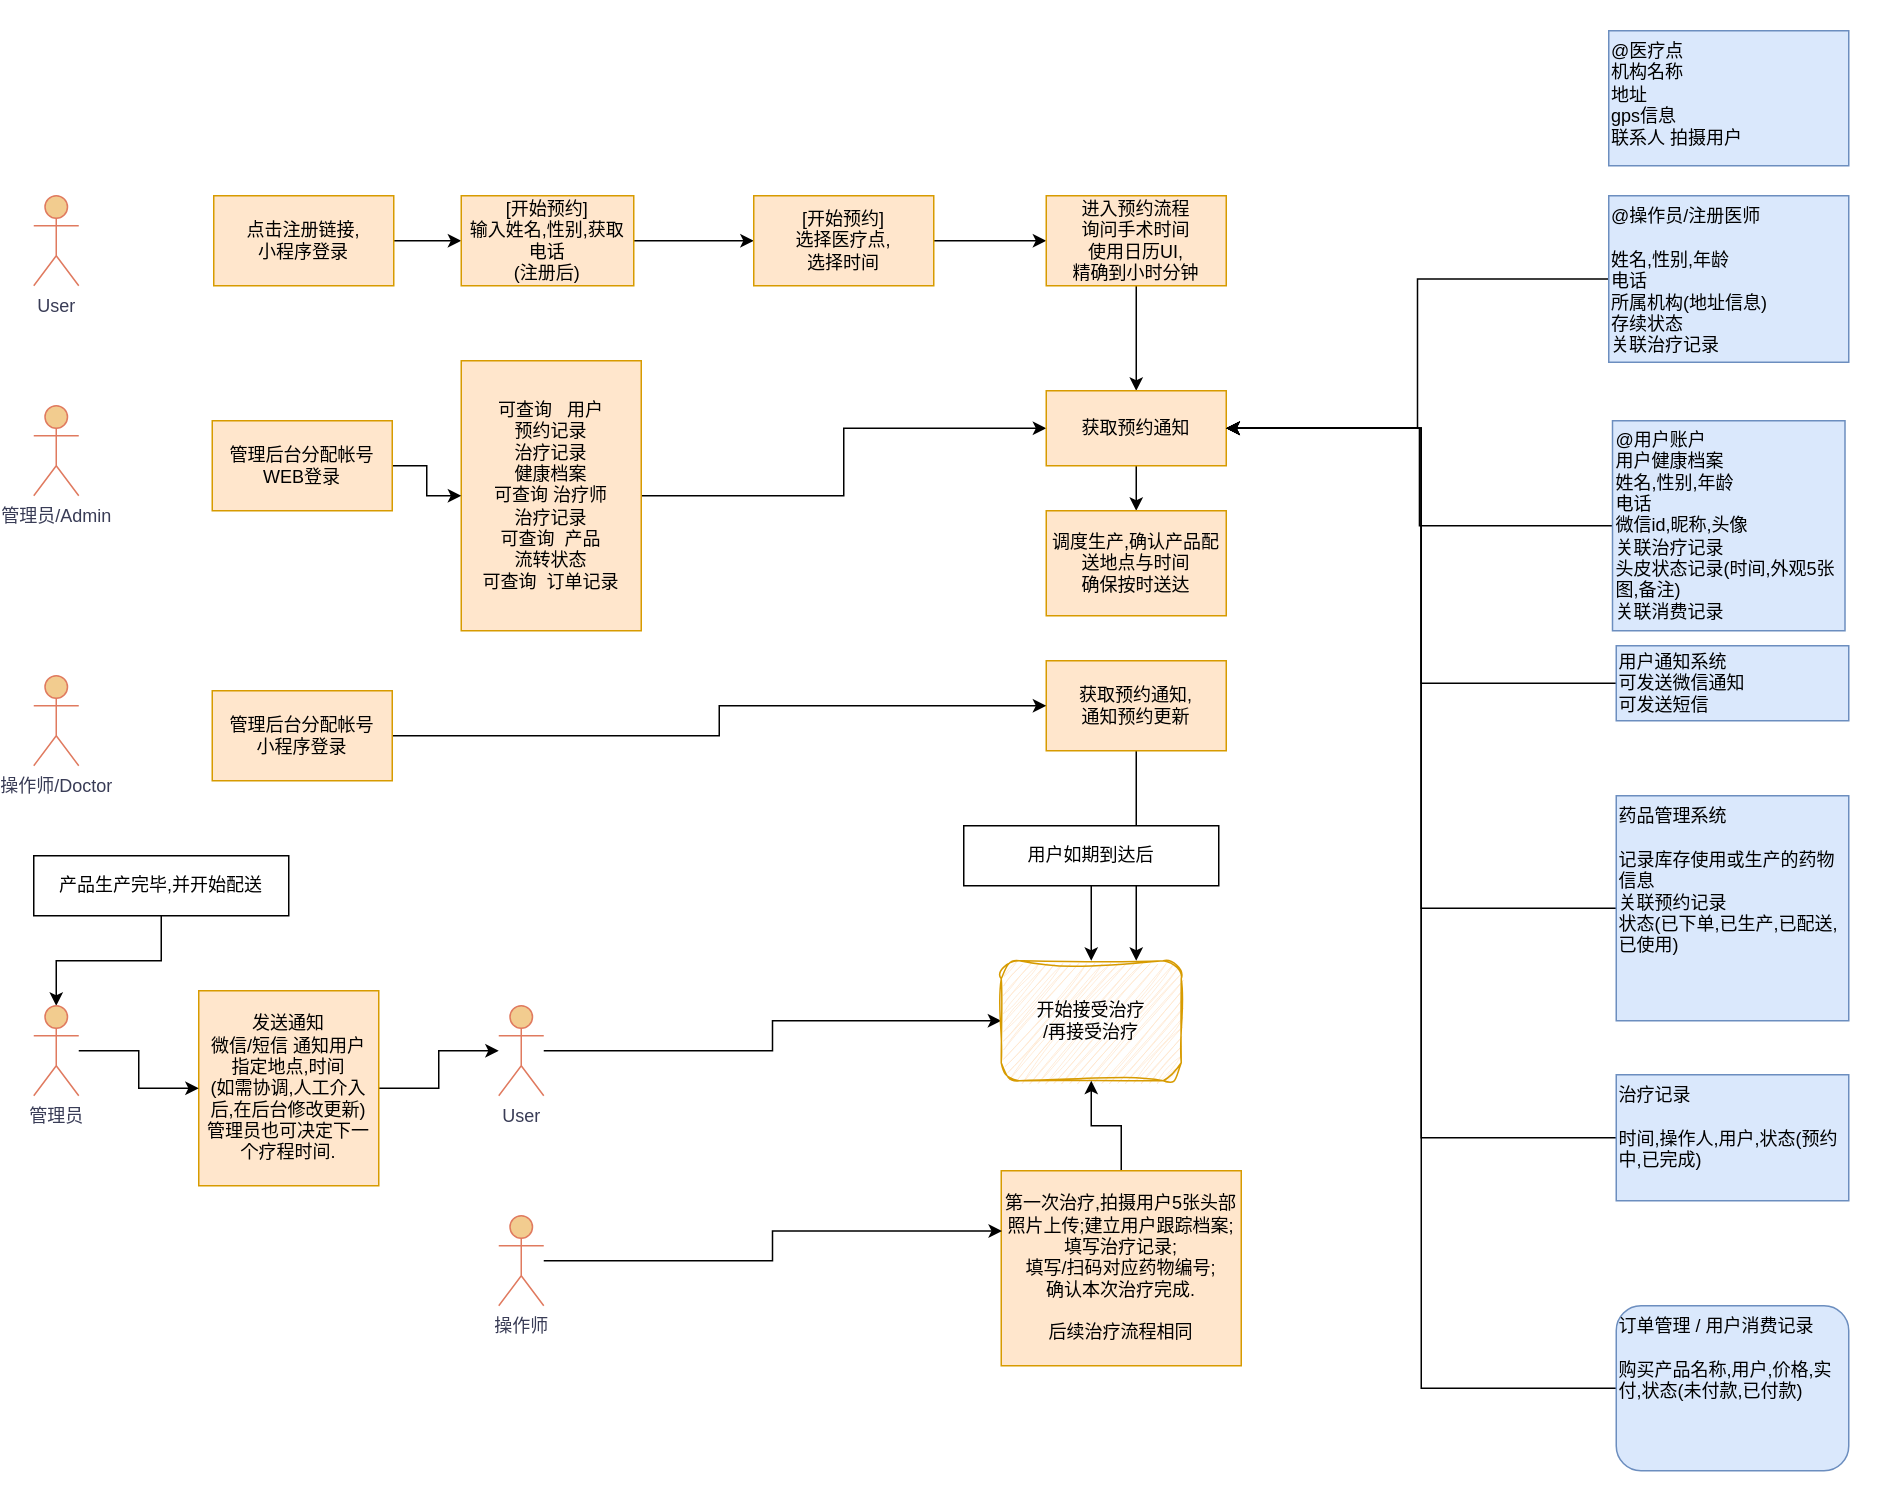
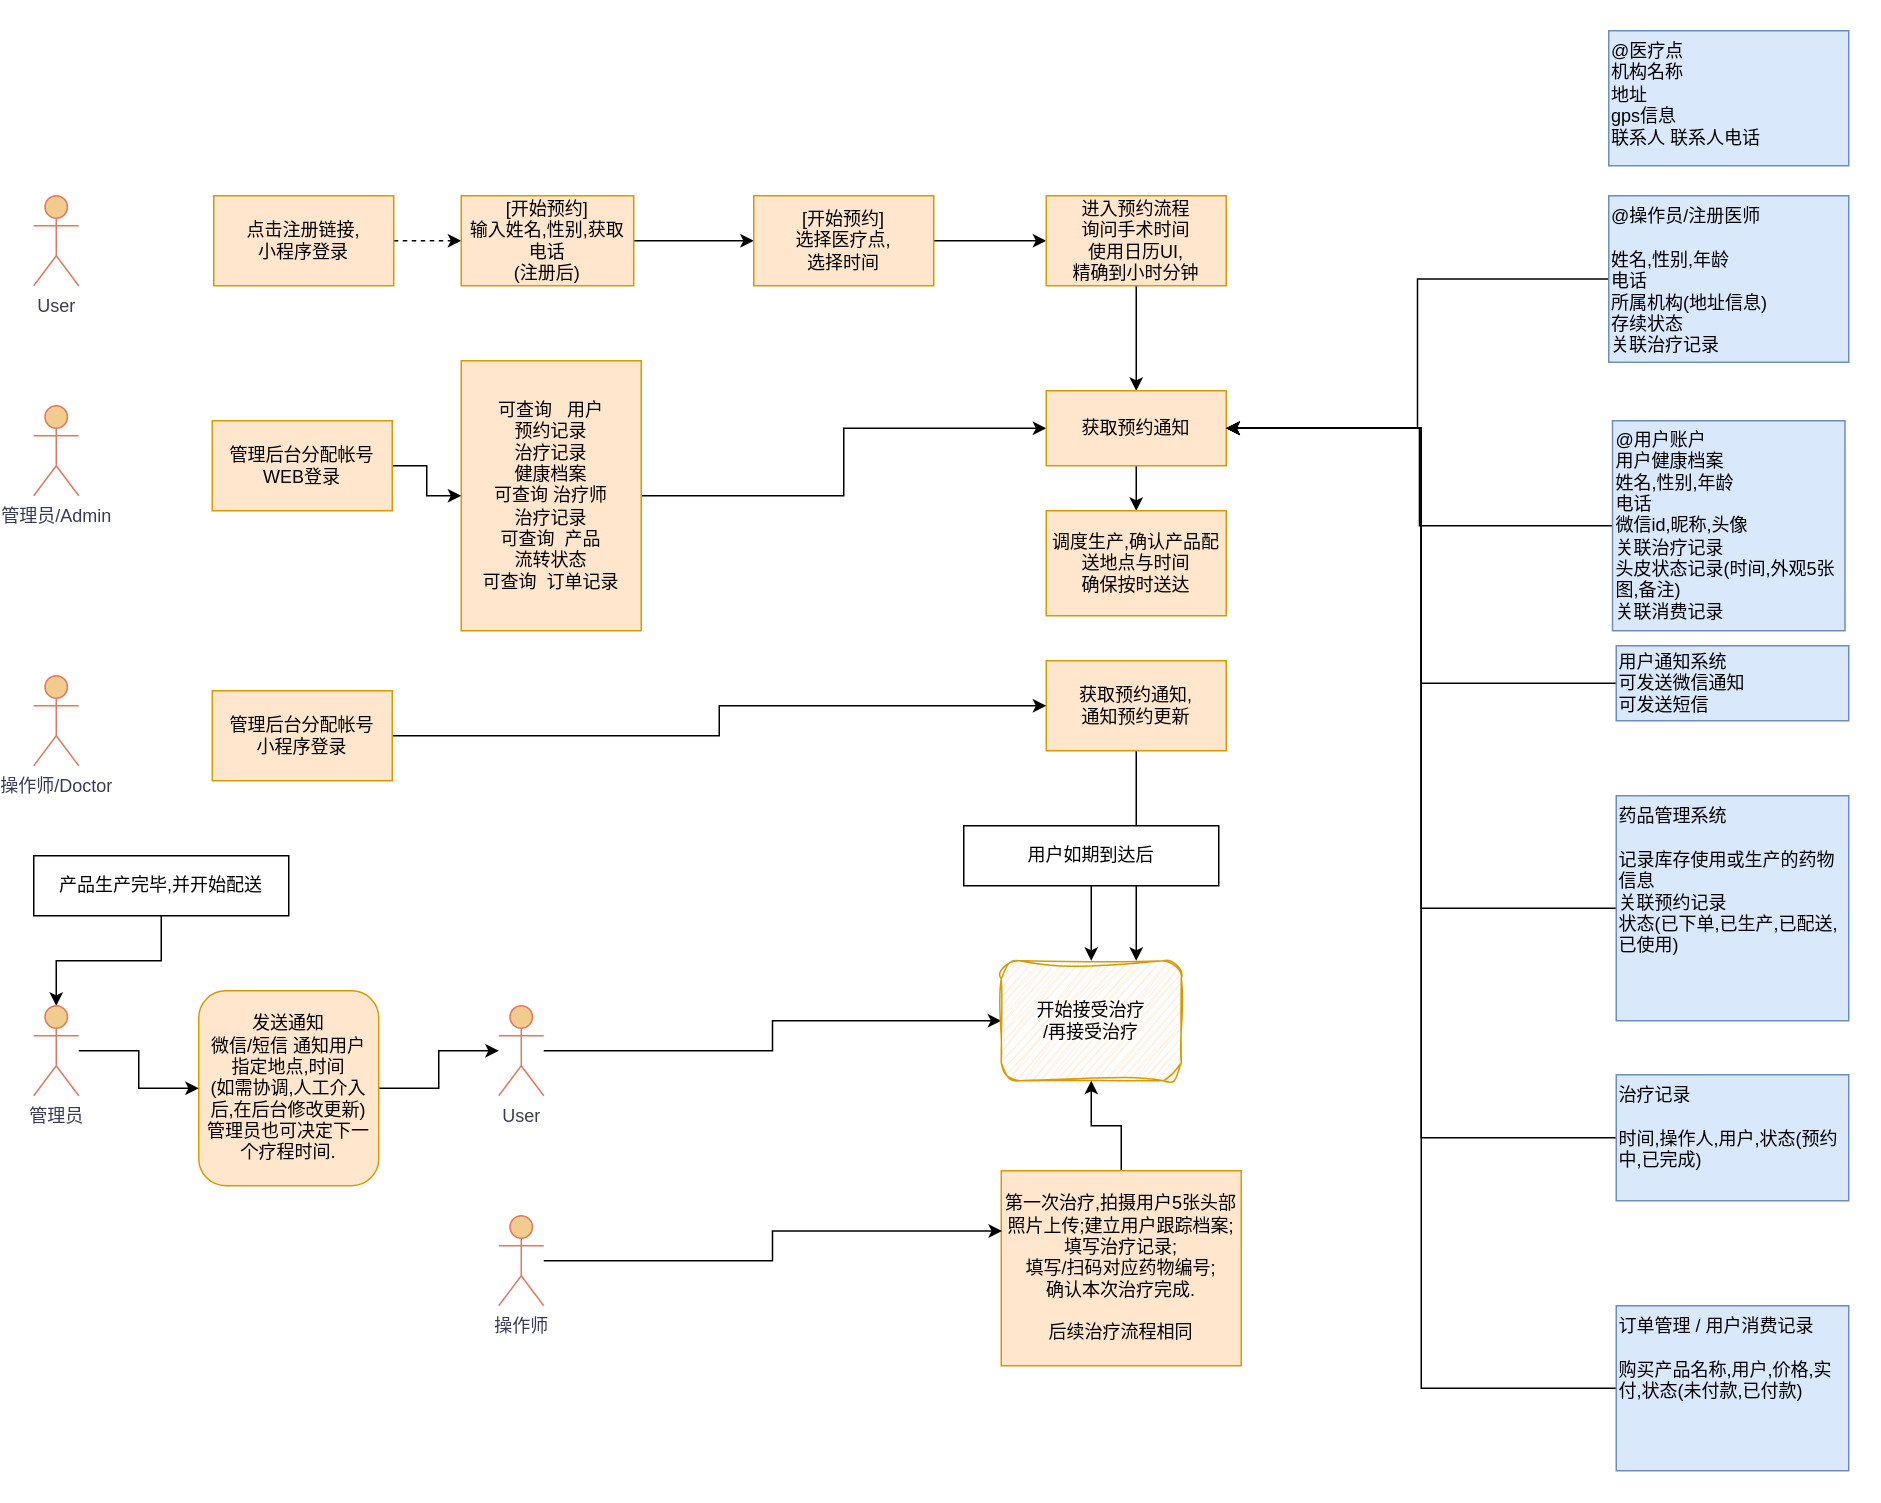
- <mxCell id="51" value="@医疗点&lt;br&gt;机构名称&lt;br&gt;地址&lt;br&gt;gps信息&lt;br&gt;联系人 拍摄用户" style="rounded=0;whiteSpace=wrap;html=1;fillColor=#dae8fc;strokeColor=#6c8ebf;verticalAlign=top;align=left;" parent="1" vertex="1"><mxGeometry x="1070" y="20" width="160" height="90" as="geometry" /></mxCell>
+ <mxCell id="51" value="@医疗点&lt;br&gt;机构名称&lt;br&gt;地址&lt;br&gt;gps信息&lt;br&gt;联系人 联系人电话" style="rounded=0;whiteSpace=wrap;html=1;fillColor=#dae8fc;strokeColor=#6c8ebf;verticalAlign=top;align=left;" parent="1" vertex="1"><mxGeometry x="1070" y="20" width="160" height="90" as="geometry" /></mxCell>
- <mxCell id="3" style="edgeStyle=orthogonalEdgeStyle;rounded=0;orthogonalLoop=1;jettySize=auto;html=1;" parent="1" source="4" target="7" edge="1"><mxGeometry relative="1" as="geometry" /></mxCell>
+ <mxCell id="3" style="edgeStyle=orthogonalEdgeStyle;rounded=0;orthogonalLoop=1;jettySize=auto;html=1;dashed=1;" parent="1" source="4" target="7" edge="1"><mxGeometry relative="1" as="geometry" /></mxCell>
- <mxCell id="28" value="发送通知&lt;br&gt;微信/短信 通知用户&lt;br&gt;指定地点,时间&lt;br&gt;(如需协调,人工介入后,在后台修改更新)&lt;br&gt;管理员也可决定下一个疗程时间." style="rounded=0;whiteSpace=wrap;html=1;fillColor=#ffe6cc;strokeColor=#d79b00;" parent="1" vertex="1"><mxGeometry x="130" y="660" width="120" height="130" as="geometry" /></mxCell>
+ <mxCell id="28" value="发送通知&lt;br&gt;微信/短信 通知用户&lt;br&gt;指定地点,时间&lt;br&gt;(如需协调,人工介入后,在后台修改更新)&lt;br&gt;管理员也可决定下一个疗程时间." style="whiteSpace=wrap;html=1;fillColor=#ffe6cc;strokeColor=#d79b00;rounded=1;" parent="1" vertex="1"><mxGeometry x="130" y="660" width="120" height="130" as="geometry" /></mxCell>
- <mxCell id="45" value="订单管理 / 用户消费记录&lt;br&gt;&lt;br&gt;购买产品名称,用户,价格,实付,状态(未付款,已付款)" style="whiteSpace=wrap;html=1;fillColor=#dae8fc;strokeColor=#6c8ebf;align=left;verticalAlign=top;rounded=1;" parent="1" vertex="1"><mxGeometry x="1075" y="870" width="155" height="110" as="geometry" /></mxCell>
+ <mxCell id="45" value="订单管理 / 用户消费记录&lt;br&gt;&lt;br&gt;购买产品名称,用户,价格,实付,状态(未付款,已付款)" style="rounded=0;whiteSpace=wrap;html=1;fillColor=#dae8fc;strokeColor=#6c8ebf;align=left;verticalAlign=top;" parent="1" vertex="1"><mxGeometry x="1075" y="870" width="155" height="110" as="geometry" /></mxCell>
